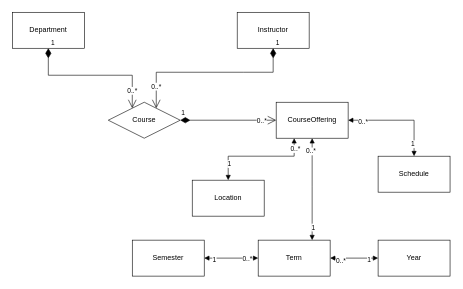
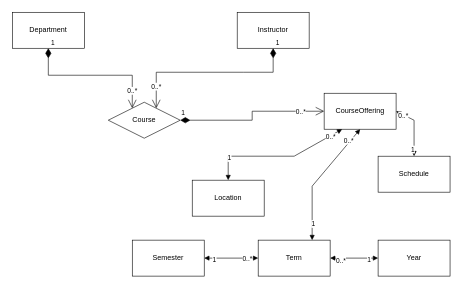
- <mxCell id="10" value="CourseOffering" style="rounded=0;whiteSpace=wrap;html=1;" vertex="1" parent="1"><mxGeometry x="460" y="170" width="120" height="60" as="geometry" /></mxCell>
+ <mxCell id="10" value="CourseOffering" style="rounded=0;whiteSpace=wrap;html=1;" vertex="1" parent="1"><mxGeometry x="540" y="155" width="120" height="60" as="geometry" /></mxCell>
